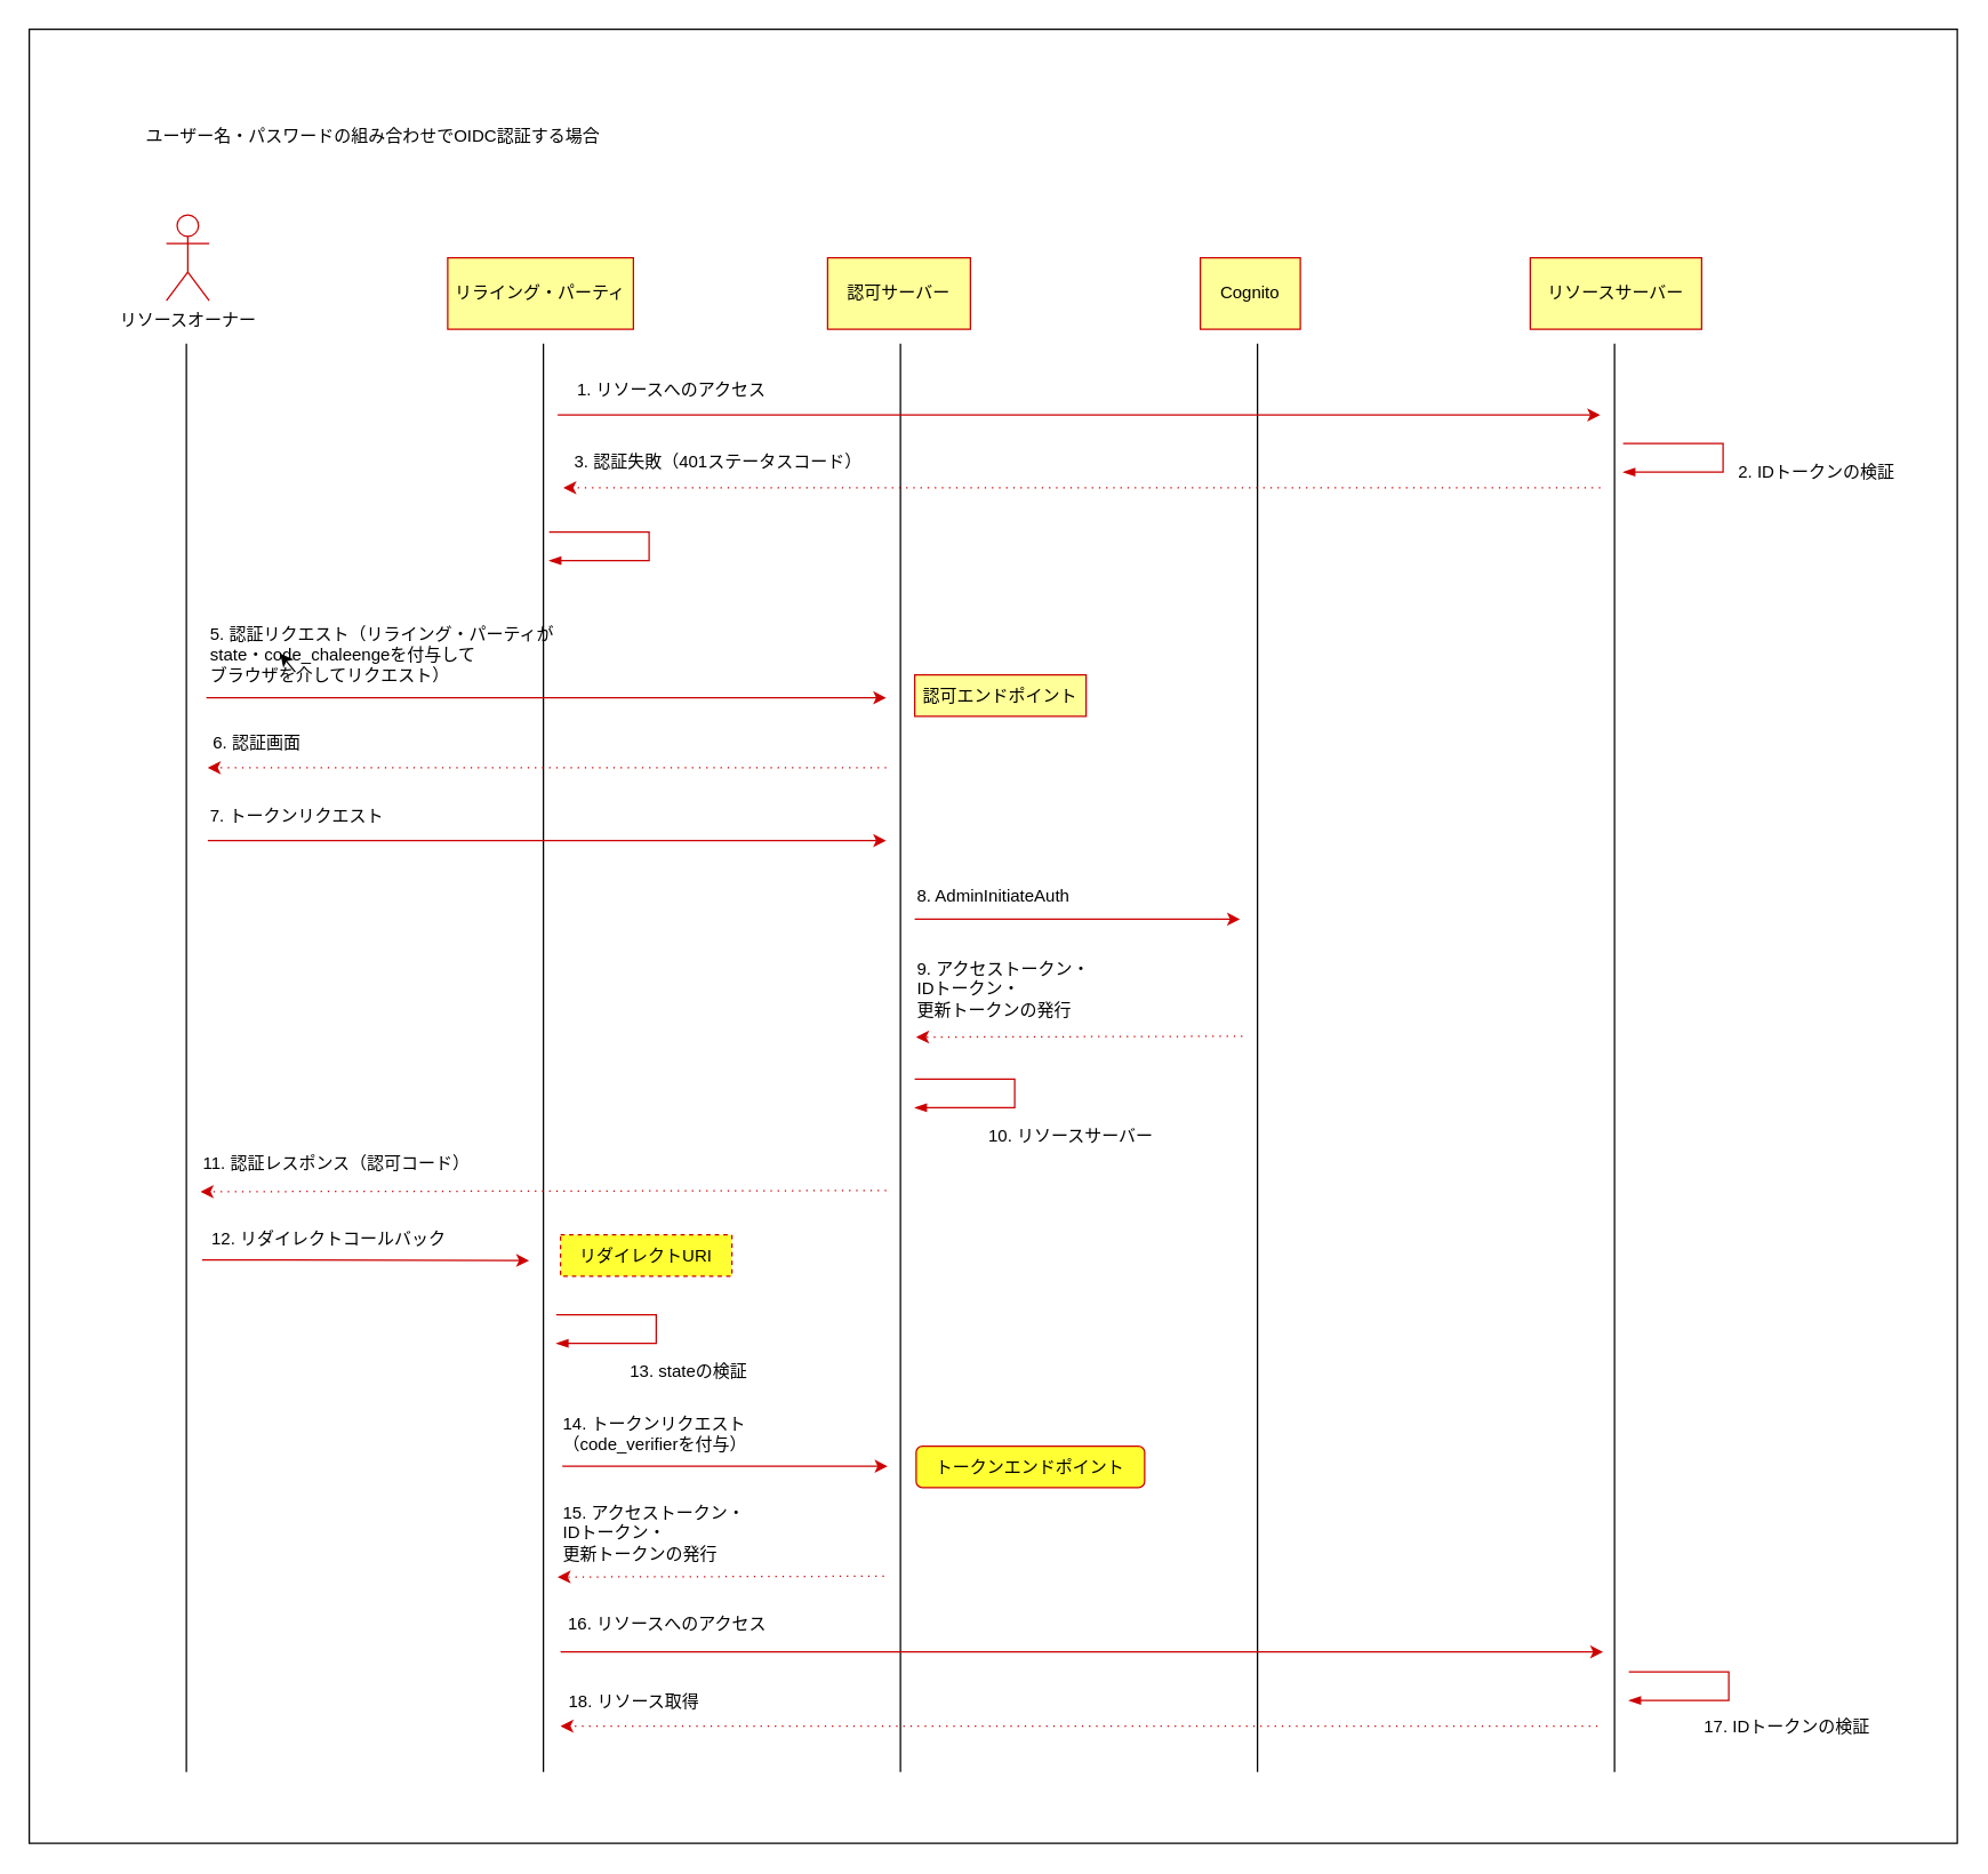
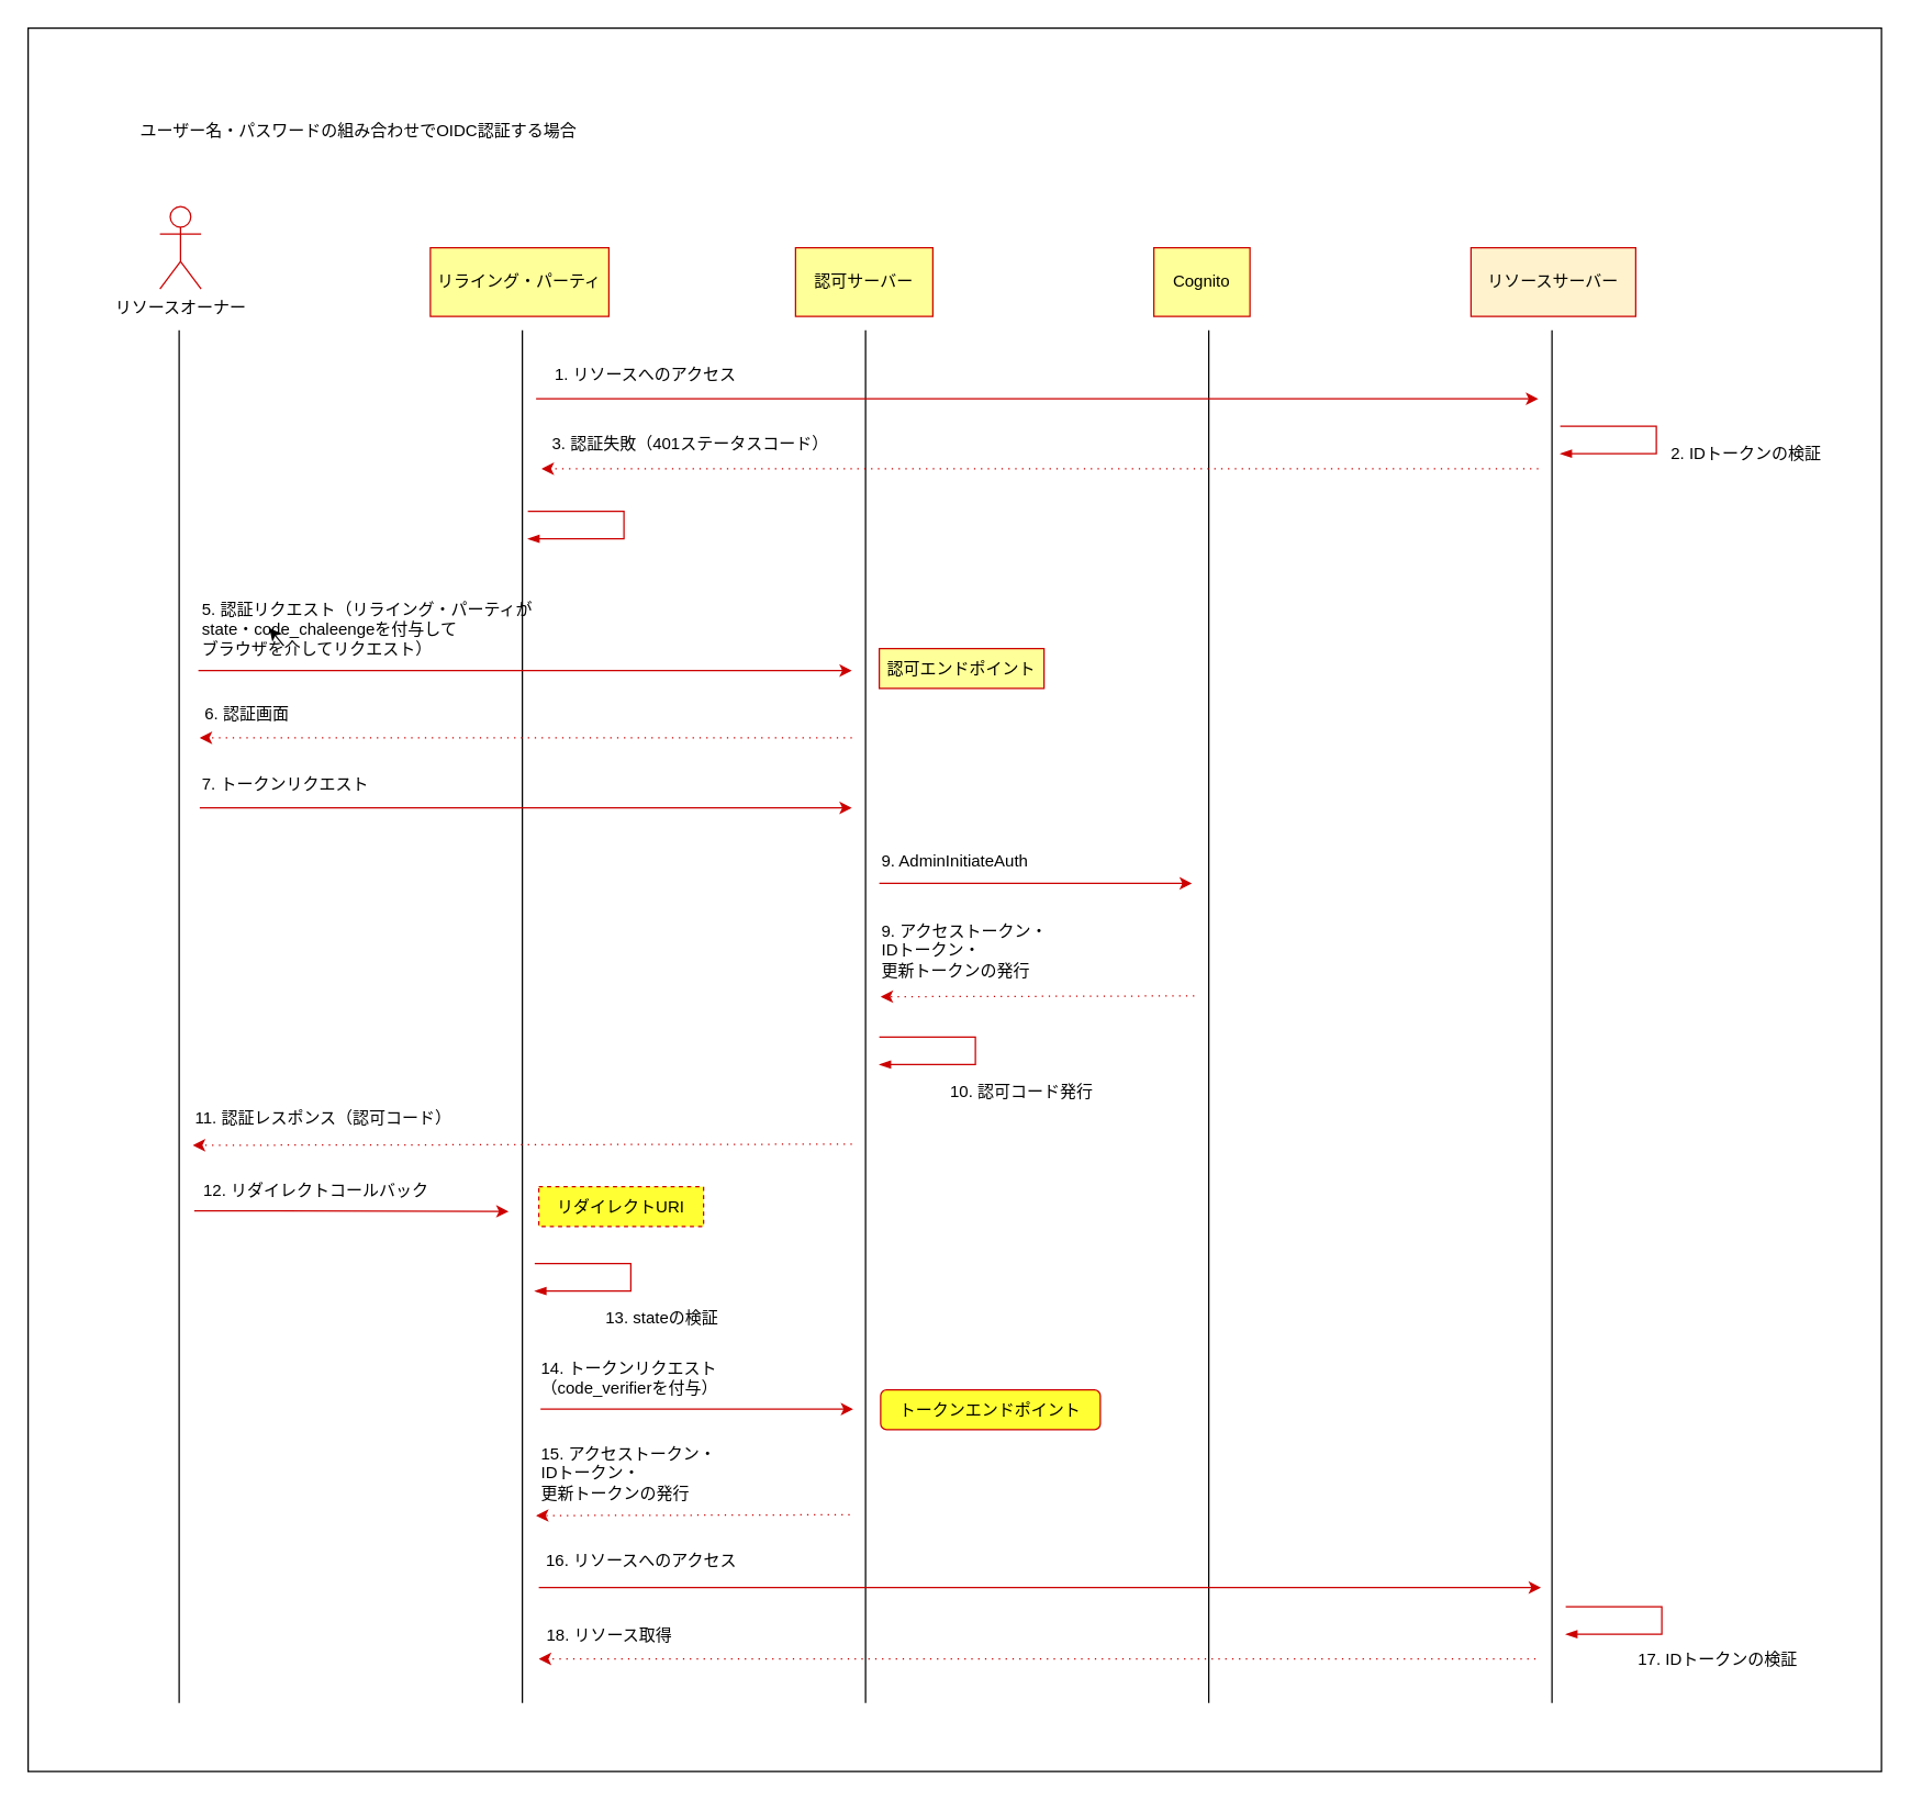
- <mxCell id="11" value="リソースサーバー" style="rounded=0;whiteSpace=wrap;html=1;strokeColor=#CC0000;fontColor=#000000;fillColor=#FFFF99;" parent="1" vertex="1"><mxGeometry x="1071" y="180" width="120" height="50" as="geometry" /></mxCell>
+ <mxCell id="11" value="リソースサーバー" style="rounded=0;whiteSpace=wrap;html=1;strokeColor=#CC0000;fontColor=#000000;fillColor=#fff2cc;" parent="1" vertex="1"><mxGeometry x="1071" y="180" width="120" height="50" as="geometry" /></mxCell>
- <mxCell id="48" value="&lt;font color=&quot;#000000&quot; face=&quot;helvetica&quot;&gt;8. AdminInitiateAuth&lt;/font&gt;" style="text;whiteSpace=wrap;html=1;" parent="1" vertex="1"><mxGeometry x="640" y="613" width="200" height="20" as="geometry" /></mxCell>
+ <mxCell id="48" value="&lt;font color=&quot;#000000&quot; face=&quot;helvetica&quot;&gt;9. AdminInitiateAuth&lt;/font&gt;" style="text;whiteSpace=wrap;html=1;" parent="1" vertex="1"><mxGeometry x="640" y="613" width="200" height="20" as="geometry" /></mxCell>
- <mxCell id="26" value="10. リソースサーバー" style="text;html=1;strokeColor=none;fillColor=none;align=left;verticalAlign=middle;whiteSpace=wrap;rounded=0;labelBackgroundColor=none;labelBorderColor=none;fontColor=#000000;" parent="1" vertex="1"><mxGeometry x="690" y="786" width="140" height="17" as="geometry" /></mxCell>
+ <mxCell id="26" value="10. 認可コード発行" style="text;html=1;strokeColor=none;fillColor=none;align=left;verticalAlign=middle;whiteSpace=wrap;rounded=0;labelBackgroundColor=none;labelBorderColor=none;fontColor=#000000;" parent="1" vertex="1"><mxGeometry x="690" y="786" width="140" height="17" as="geometry" /></mxCell>
